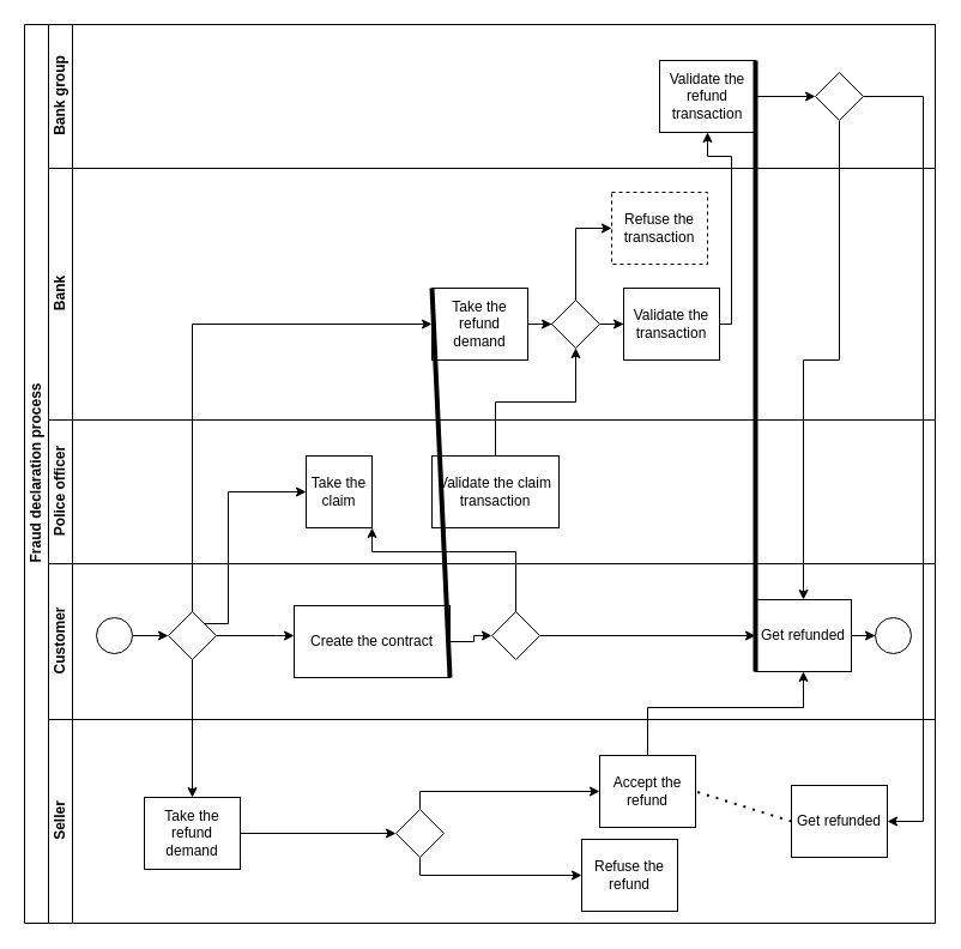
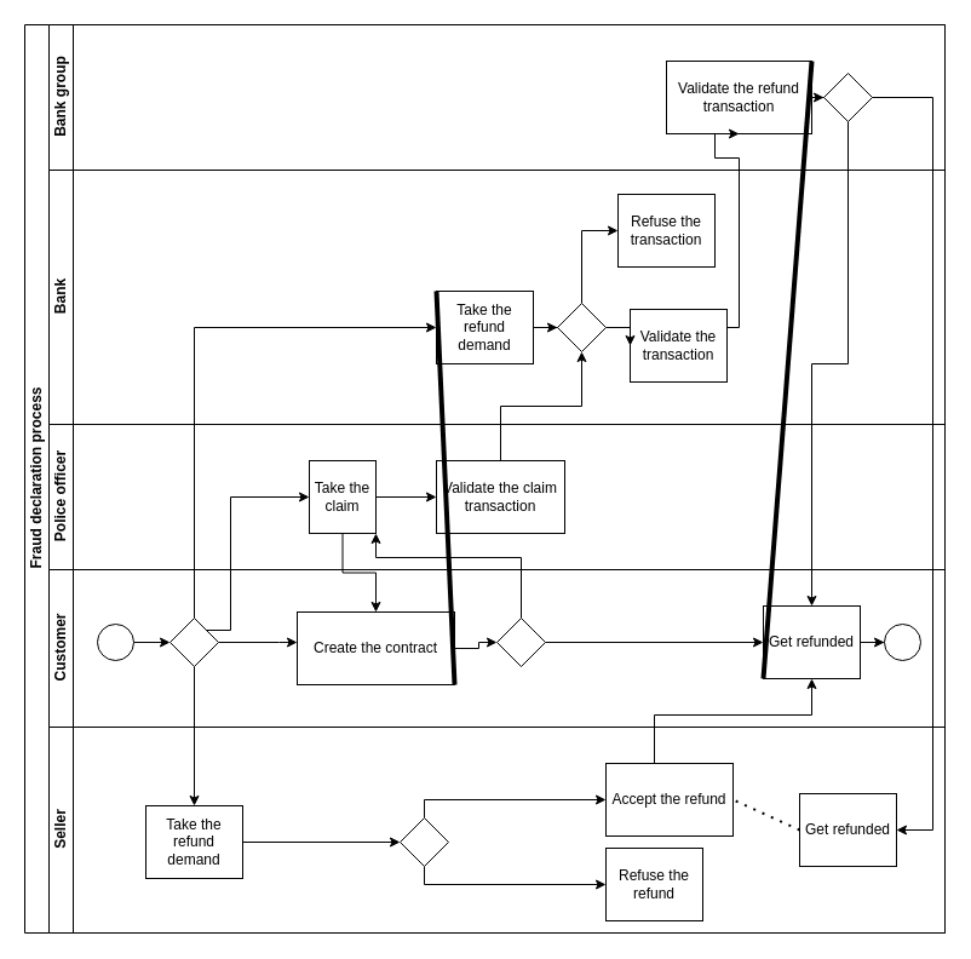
- <mxCell id="5" value="Validate the refund transaction" style="rounded=0;whiteSpace=wrap;html=1;fontFamily=Helvetica;fontSize=12;fontColor=#000000;align=center;" parent="3" vertex="1"><mxGeometry x="510" y="30" width="80" height="60" as="geometry" /></mxCell>
+ <mxCell id="5" value="Validate the refund transaction" style="rounded=0;whiteSpace=wrap;html=1;fontFamily=Helvetica;fontSize=12;fontColor=#000000;align=center;" parent="3" vertex="1"><mxGeometry x="510" y="30" width="120" height="60" as="geometry" /></mxCell>
- <mxCell id="9" value="Refuse the transaction" style="rounded=0;whiteSpace=wrap;html=1;fontFamily=Helvetica;fontSize=12;fontColor=#000000;align=center;dashed=1;" parent="7" vertex="1"><mxGeometry x="470" y="20" width="80" height="60" as="geometry" /></mxCell>
+ <mxCell id="9" value="Refuse the transaction" style="rounded=0;whiteSpace=wrap;html=1;fontFamily=Helvetica;fontSize=12;fontColor=#000000;align=center;" parent="7" vertex="1"><mxGeometry x="470" y="20" width="80" height="60" as="geometry" /></mxCell>
- <mxCell id="8" value="Validate the transaction" style="rounded=0;whiteSpace=wrap;html=1;fontFamily=Helvetica;fontSize=12;fontColor=#000000;align=center;" parent="7" vertex="1"><mxGeometry x="480" y="100" width="80" height="60" as="geometry" /></mxCell>
+ <mxCell id="8" value="Validate the transaction" style="rounded=0;whiteSpace=wrap;html=1;fontFamily=Helvetica;fontSize=12;fontColor=#000000;align=center;" parent="7" vertex="1"><mxGeometry x="480" y="115" width="80" height="60" as="geometry" /></mxCell>
+ <mxCell id="17" style="edgeStyle=orthogonalEdgeStyle;rounded=0;orthogonalLoop=1;jettySize=auto;html=1;" parent="15" source="18" target="16" edge="1"><mxGeometry relative="1" as="geometry" /></mxCell>
+ <mxCell id="19" style="edgeStyle=orthogonalEdgeStyle;rounded=0;orthogonalLoop=1;jettySize=auto;html=1;exitX=0.5;exitY=1;exitDx=0;exitDy=0;entryX=0.5;entryY=0;entryDx=0;entryDy=0;" parent="15" source="18" target="26" edge="1"><mxGeometry relative="1" as="geometry"><Array as="points" /></mxGeometry></mxCell>
- <mxCell id="41" value="Accept the refund" style="rounded=0;whiteSpace=wrap;html=1;fontFamily=Helvetica;fontSize=12;fontColor=#000000;align=center;" parent="34" vertex="1"><mxGeometry x="460" y="30" width="80" height="60" as="geometry" /></mxCell>
+ <mxCell id="41" value="Accept the refund" style="rounded=0;whiteSpace=wrap;html=1;fontFamily=Helvetica;fontSize=12;fontColor=#000000;align=center;" parent="34" vertex="1"><mxGeometry x="460" y="30" width="105" height="60" as="geometry" /></mxCell>
- <mxCell id="40" value="Refuse the refund" style="rounded=0;whiteSpace=wrap;html=1;fontFamily=Helvetica;fontSize=12;fontColor=#000000;align=center;" parent="34" vertex="1"><mxGeometry x="445" y="100" width="80" height="60" as="geometry" /></mxCell>
+ <mxCell id="40" value="Refuse the refund" style="rounded=0;whiteSpace=wrap;html=1;fontFamily=Helvetica;fontSize=12;fontColor=#000000;align=center;" parent="34" vertex="1"><mxGeometry x="460" y="100" width="80" height="60" as="geometry" /></mxCell>
